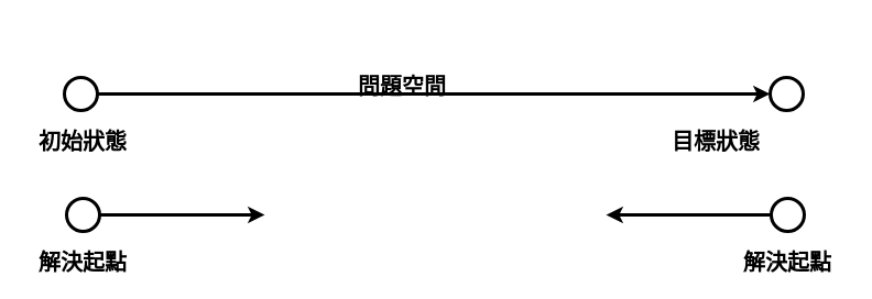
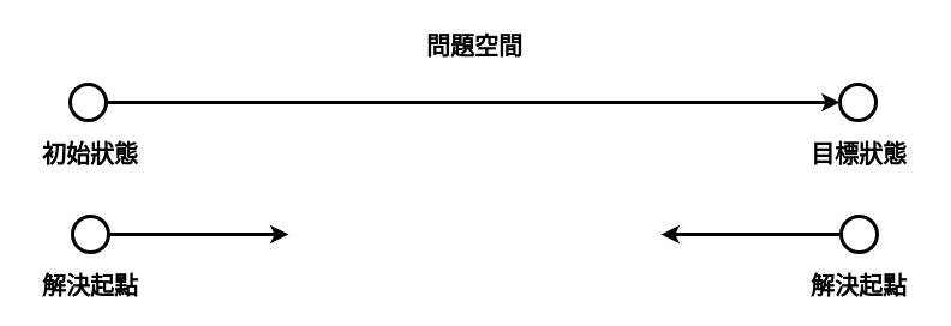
- <mxCell id="13" value="&lt;span style=&quot;font-size: 20px&quot;&gt;&lt;b&gt;問題空間&lt;/b&gt;&lt;/span&gt;" style="text;whiteSpace=wrap;html=1;align=center;" vertex="1" parent="1"><mxGeometry x="310" y="60" width="110" height="30" as="geometry" /></mxCell>
+ <mxCell id="13" value="&lt;span style=&quot;font-size: 20px&quot;&gt;&lt;b&gt;問題空間&lt;/b&gt;&lt;/span&gt;" style="text;whiteSpace=wrap;html=1;align=center;" vertex="1" parent="1"><mxGeometry x="340" y="20" width="110" height="30" as="geometry" /></mxCell>
- <mxCell id="2" value="&lt;div&gt;&lt;span style=&quot;font-size: 20px&quot;&gt;&lt;b&gt;目標狀態&lt;/b&gt;&lt;/span&gt;&lt;/div&gt;" style="text;whiteSpace=wrap;html=1;align=center;" vertex="1" parent="1"><mxGeometry x="595" y="110" width="110" height="30" as="geometry" /></mxCell>
+ <mxCell id="2" value="&lt;div&gt;&lt;span style=&quot;font-size: 20px&quot;&gt;&lt;b&gt;目標狀態&lt;/b&gt;&lt;/span&gt;&lt;/div&gt;" style="text;whiteSpace=wrap;html=1;align=center;" vertex="1" parent="1"><mxGeometry x="660" y="110" width="110" height="30" as="geometry" /></mxCell>
